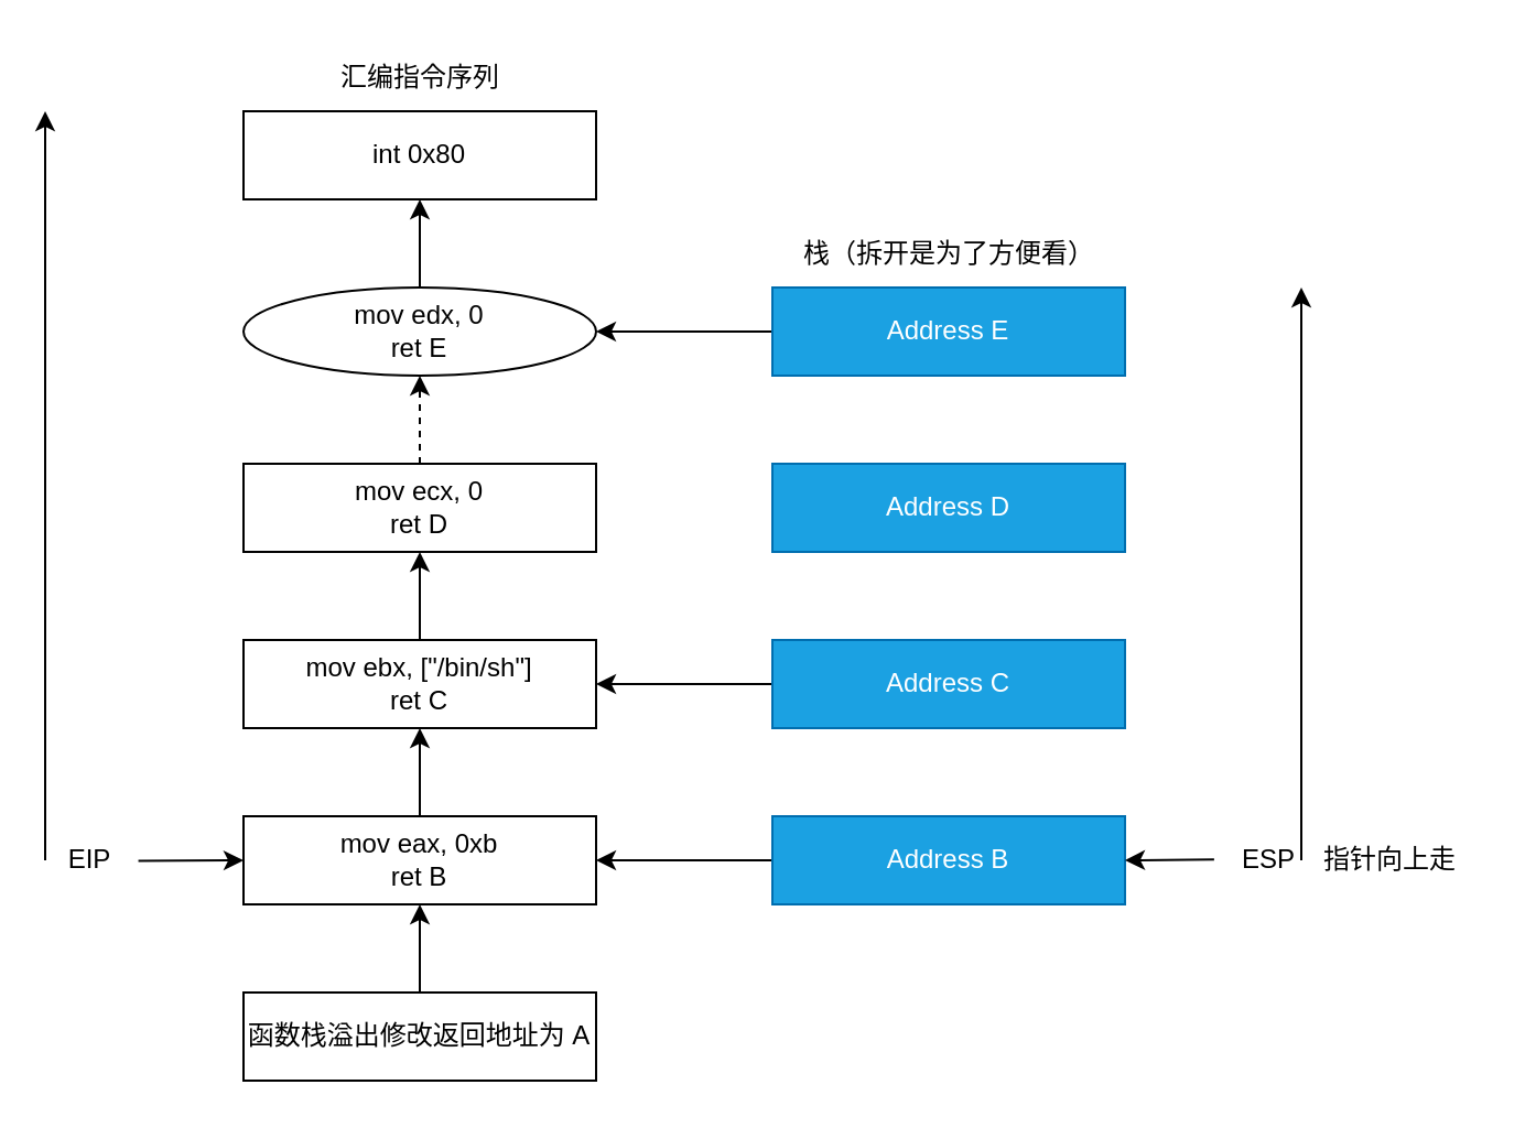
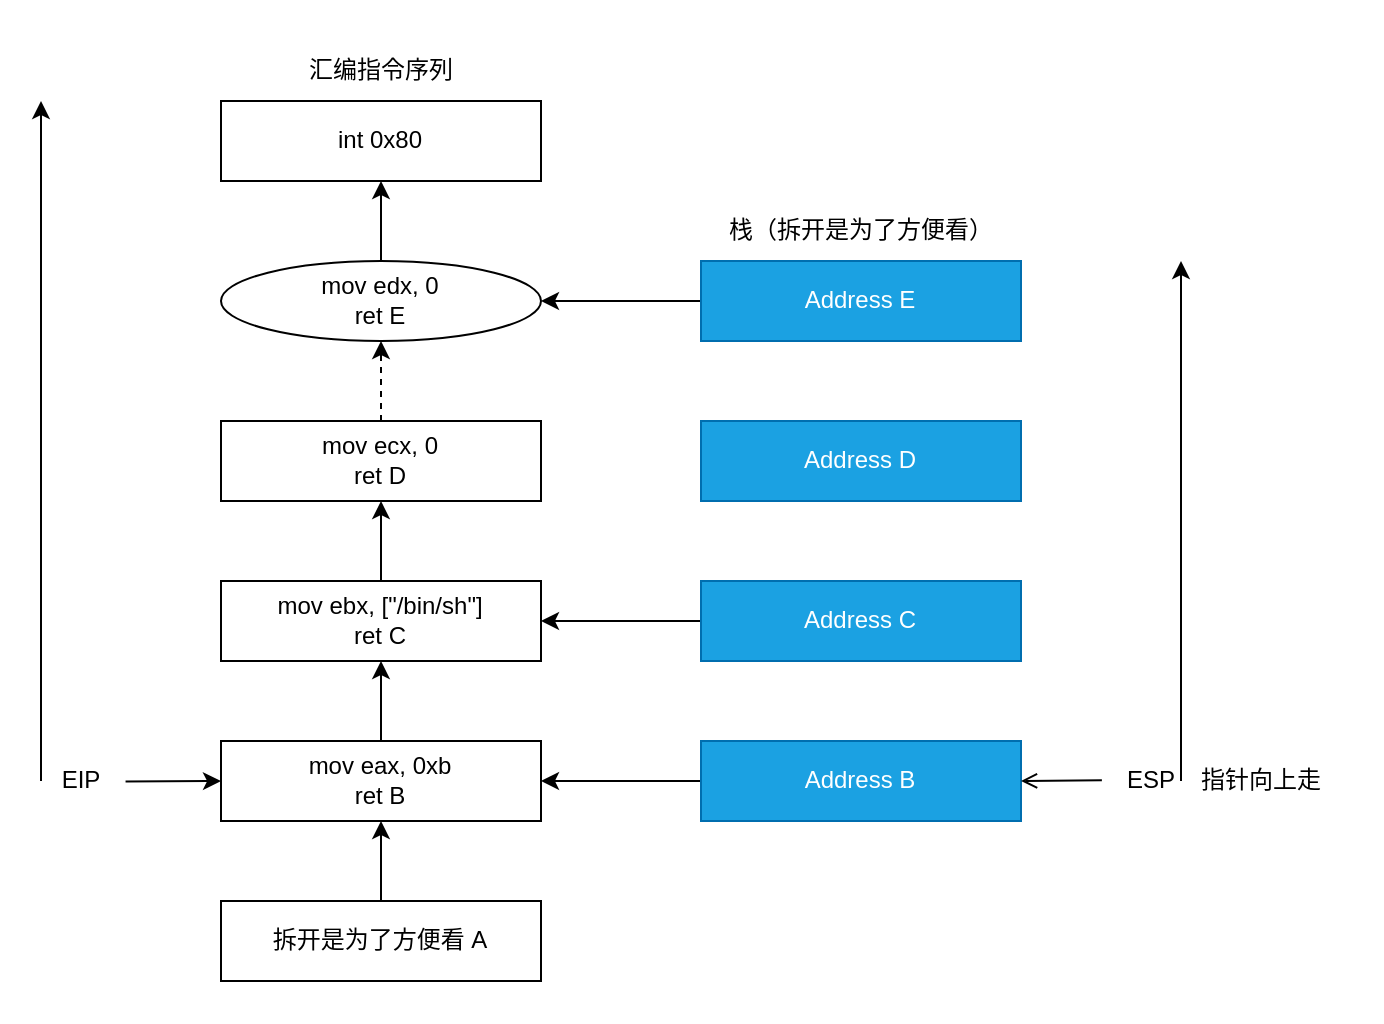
- <mxCell id="22" value="" style="endArrow=classic;html=1;rounded=0;entryX=1;entryY=0.5;entryDx=0;entryDy=0;exitX=0.009;exitY=0.488;exitDx=0;exitDy=0;exitPerimeter=0;" edge="1" parent="1" source="23" target="19"><mxGeometry width="50" height="50" relative="1" as="geometry"><mxPoint x="540" y="390" as="sourcePoint" /><mxPoint x="610" y="300" as="targetPoint" /></mxGeometry></mxCell>
+ <mxCell id="22" value="" style="endArrow=open;html=1;rounded=0;entryX=1;entryY=0.5;entryDx=0;entryDy=0;exitX=0.009;exitY=0.488;exitDx=0;exitDy=0;exitPerimeter=0;" edge="1" parent="1" source="23" target="19"><mxGeometry width="50" height="50" relative="1" as="geometry"><mxPoint x="540" y="390" as="sourcePoint" /><mxPoint x="610" y="300" as="targetPoint" /></mxGeometry></mxCell>
- <mxCell id="21" value="函数栈溢出修改返回地址为 A" style="rounded=0;whiteSpace=wrap;html=1;" vertex="1" parent="1"><mxGeometry x="110" y="450" width="160" height="40" as="geometry" /></mxCell>
+ <mxCell id="21" value="拆开是为了方便看 A" style="rounded=0;whiteSpace=wrap;html=1;" vertex="1" parent="1"><mxGeometry x="110" y="450" width="160" height="40" as="geometry" /></mxCell>
